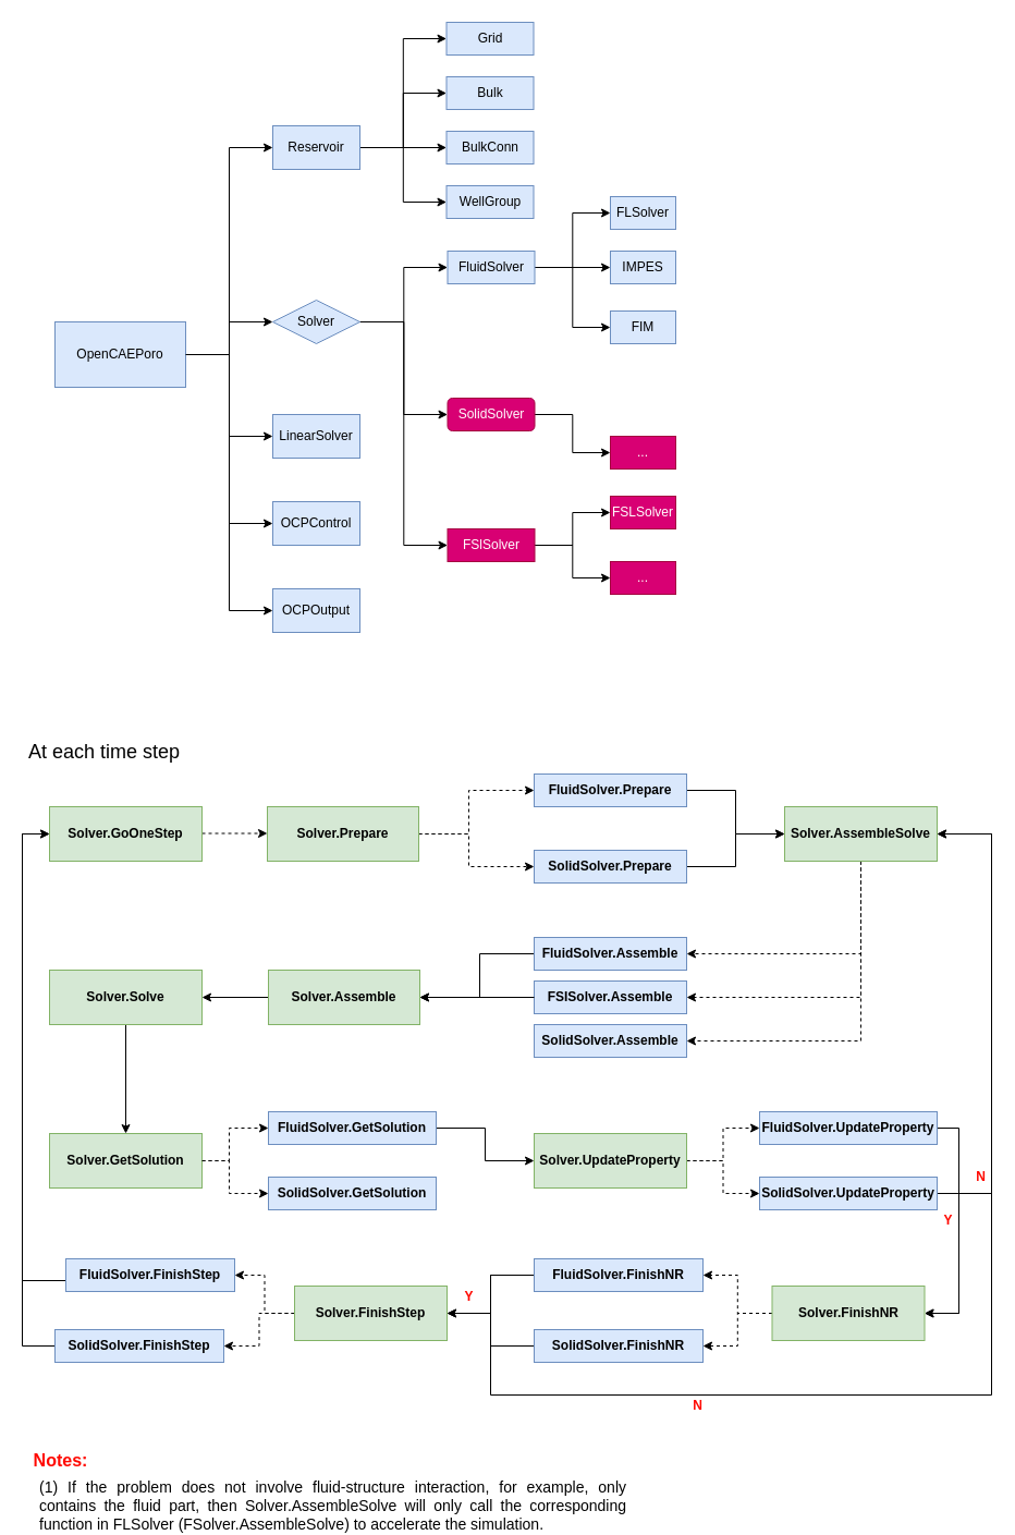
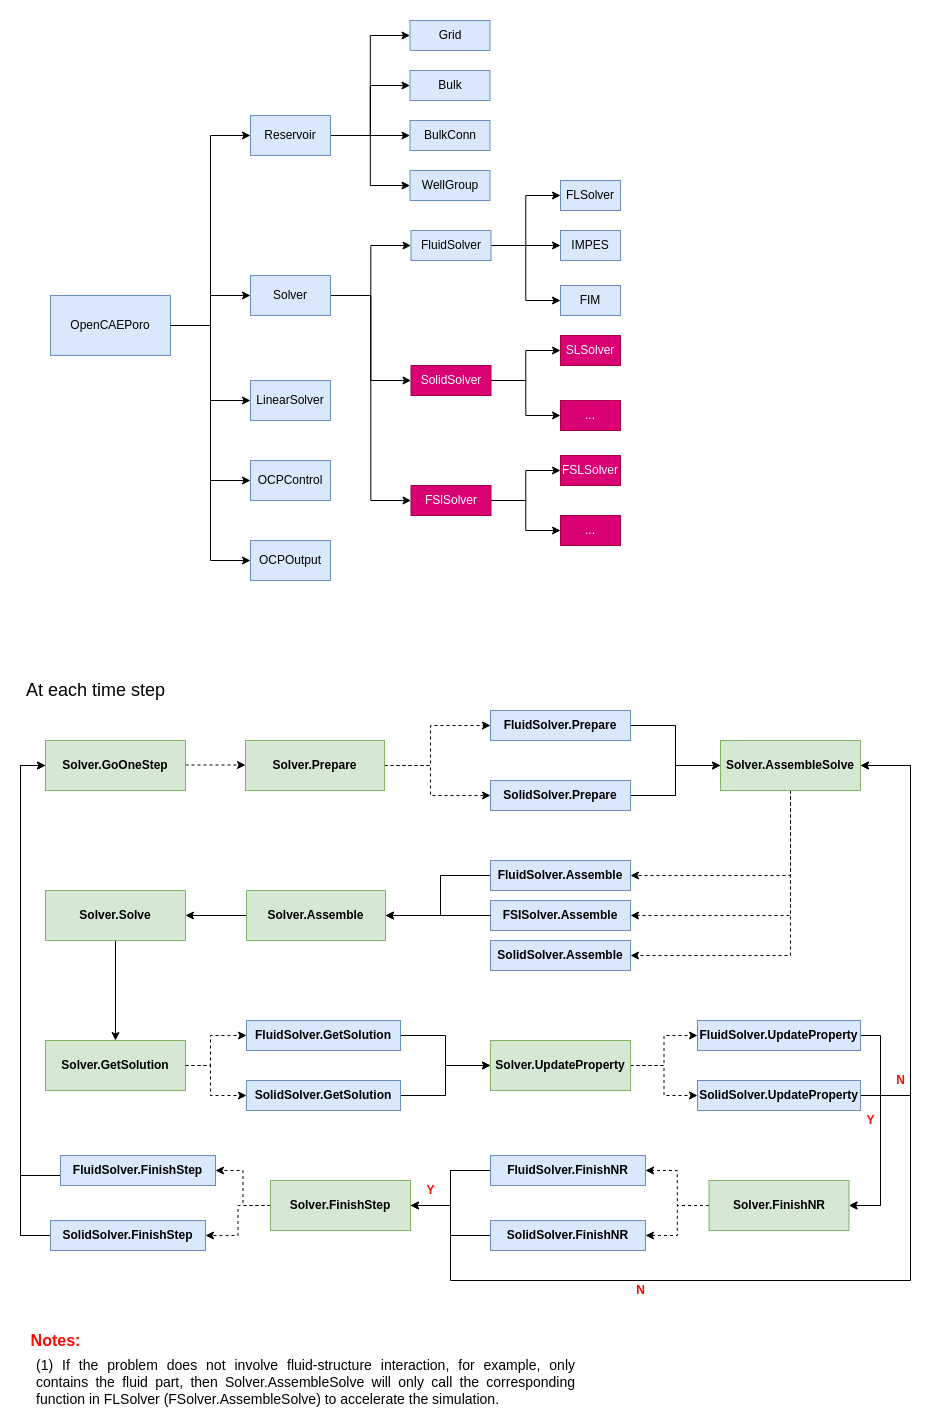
- <mxCell id="39" value="Solver" style="rhombus;whiteSpace=wrap;html=1;fillColor=#dae8fc;strokeColor=#6c8ebf;" parent="1" vertex="1"><mxGeometry x="250" y="275" width="80" height="40" as="geometry" /></mxCell>
+ <mxCell id="39" value="Solver" style="rounded=0;whiteSpace=wrap;html=1;fillColor=#dae8fc;strokeColor=#6c8ebf;" parent="1" vertex="1"><mxGeometry x="250" y="275" width="80" height="40" as="geometry" /></mxCell>
+ <mxCell id="22" style="edgeStyle=orthogonalEdgeStyle;rounded=0;orthogonalLoop=1;jettySize=auto;html=1;exitX=1;exitY=0.5;exitDx=0;exitDy=0;entryX=0;entryY=0.5;entryDx=0;entryDy=0;" parent="1" source="24" target="28" edge="1"><mxGeometry relative="1" as="geometry" /></mxCell>
+ <mxCell id="28" value="SLSolver" style="rounded=0;whiteSpace=wrap;html=1;fillColor=#d80073;strokeColor=#A50040;fontColor=#ffffff;" parent="1" vertex="1"><mxGeometry x="560" y="335" width="60" height="30" as="geometry" /></mxCell>
- <mxCell id="24" value="SolidSolver" style="whiteSpace=wrap;html=1;fillColor=#d80073;strokeColor=#A50040;fontColor=#ffffff;rounded=1;" parent="1" vertex="1"><mxGeometry x="410.5" y="365" width="80" height="30" as="geometry" /></mxCell>
+ <mxCell id="24" value="SolidSolver" style="rounded=0;whiteSpace=wrap;html=1;fillColor=#d80073;strokeColor=#A50040;fontColor=#ffffff;" parent="1" vertex="1"><mxGeometry x="410.5" y="365" width="80" height="30" as="geometry" /></mxCell>
+ <mxCell id="65" style="edgeStyle=orthogonalEdgeStyle;rounded=0;orthogonalLoop=1;jettySize=auto;html=1;exitX=1;exitY=0.5;exitDx=0;exitDy=0;entryX=0;entryY=0.5;entryDx=0;entryDy=0;" parent="1" source="66" target="69" edge="1"><mxGeometry relative="1" as="geometry" /></mxCell>
